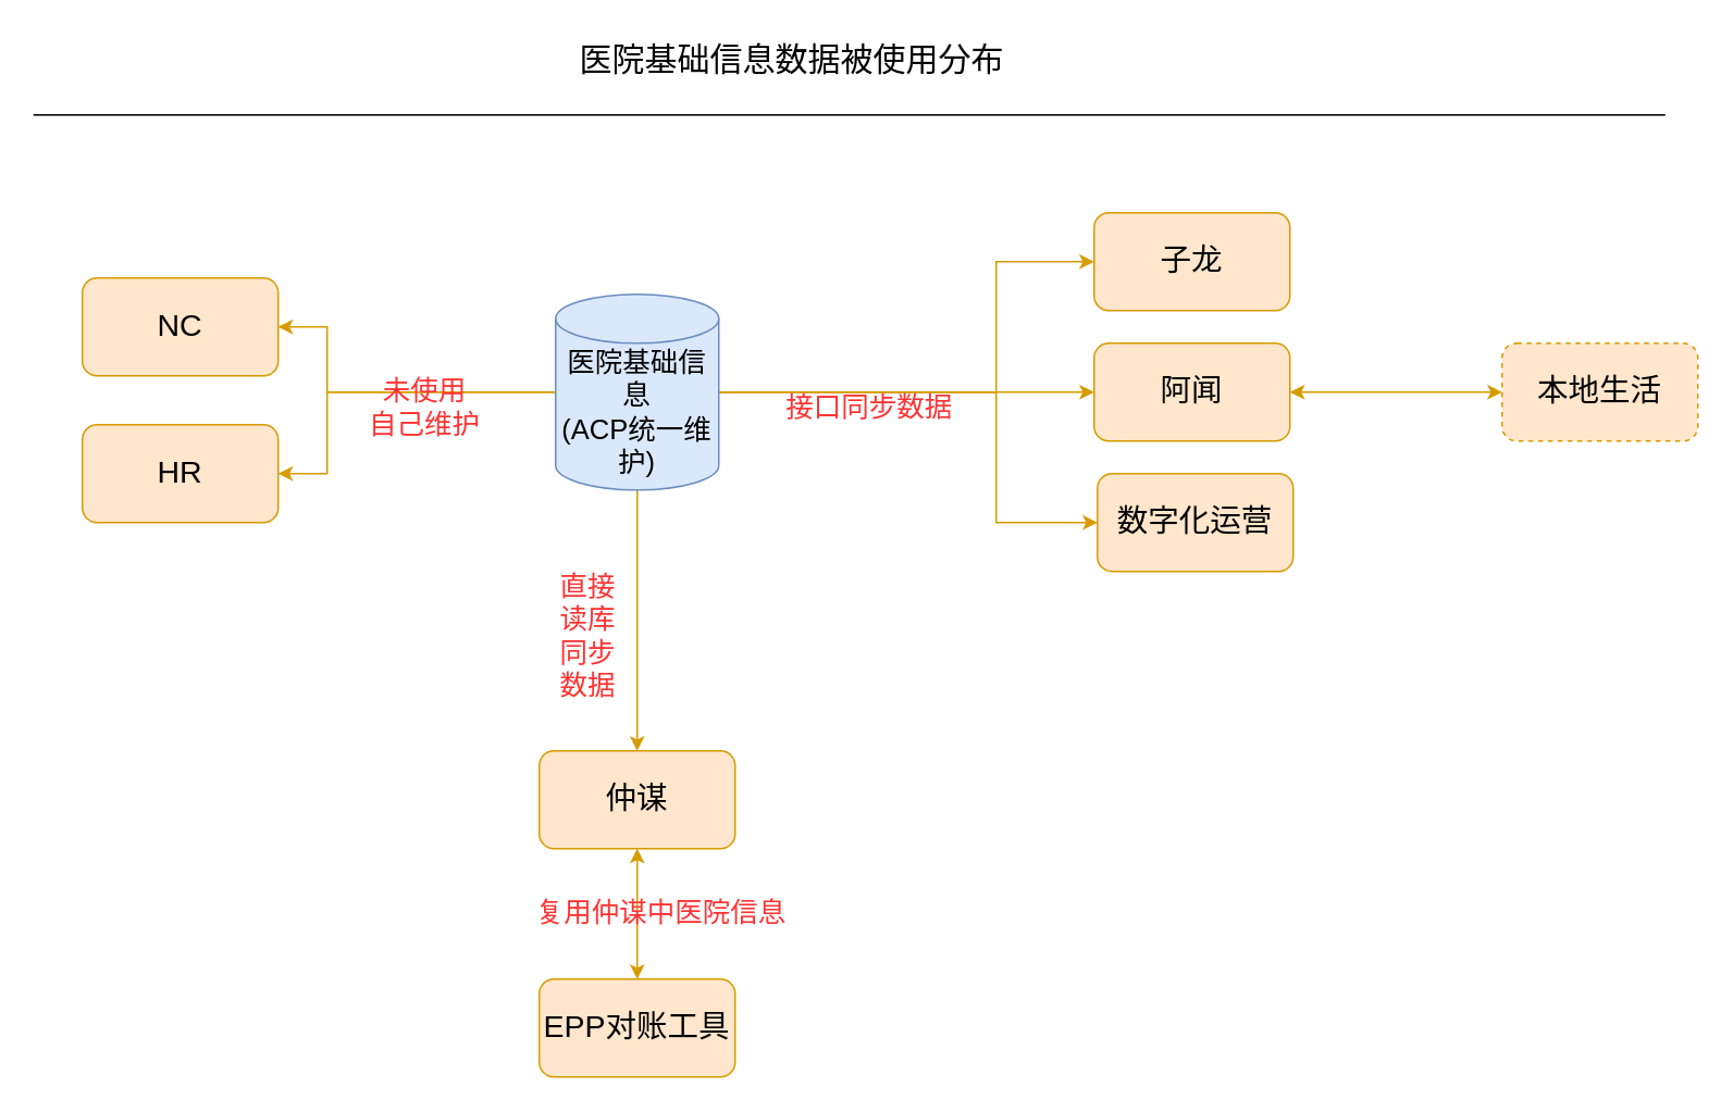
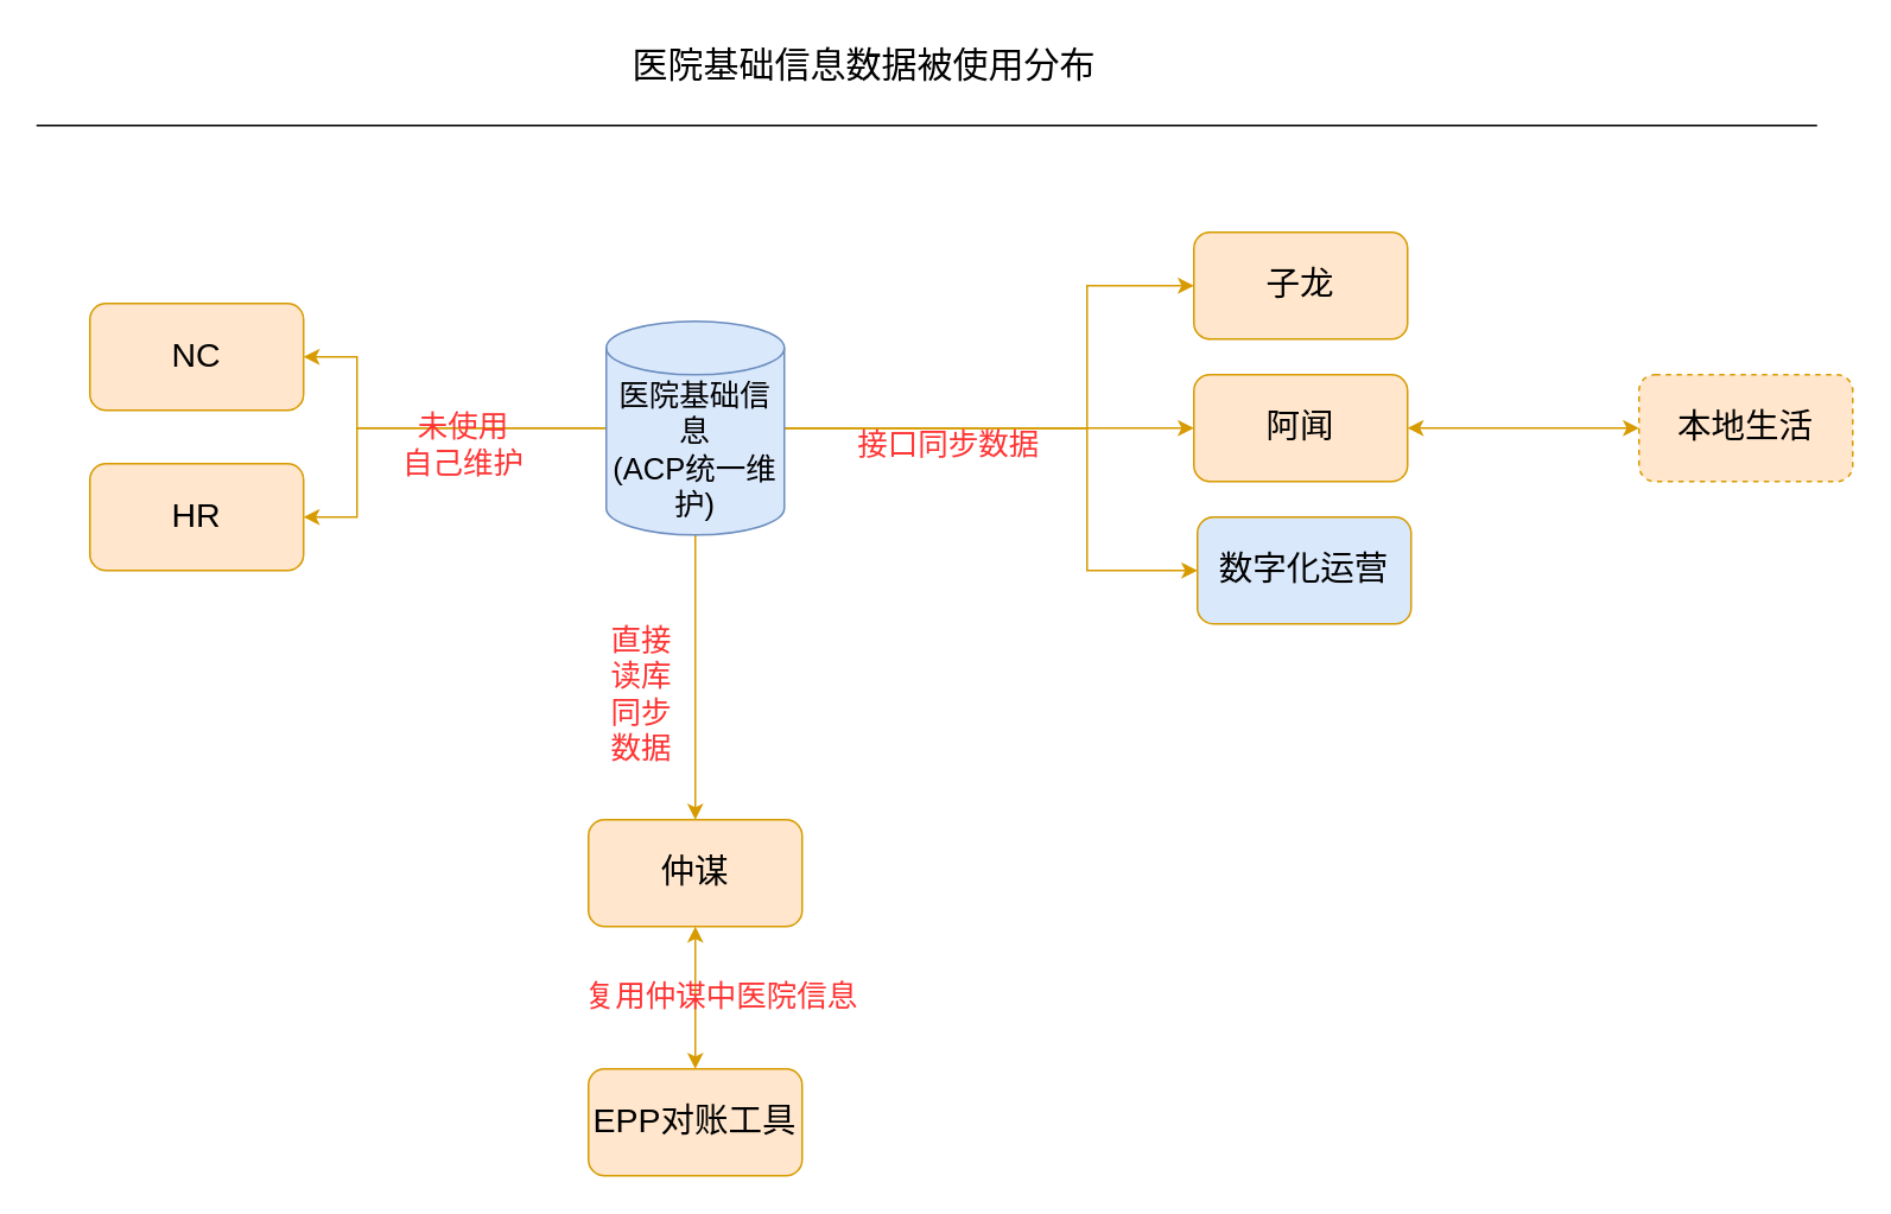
- <mxCell id="12" value="数字化运营" style="whiteSpace=wrap;html=1;strokeColor=#d79b00;fillColor=#ffe6cc;rounded=1;fontSize=19;" parent="1" vertex="1"><mxGeometry x="672" y="290" width="120" height="60" as="geometry" /></mxCell>
+ <mxCell id="12" value="数字化运营" style="whiteSpace=wrap;html=1;strokeColor=#d79b00;fillColor=#dae8fc;rounded=1;fontSize=19;" parent="1" vertex="1"><mxGeometry x="672" y="290" width="120" height="60" as="geometry" /></mxCell>
